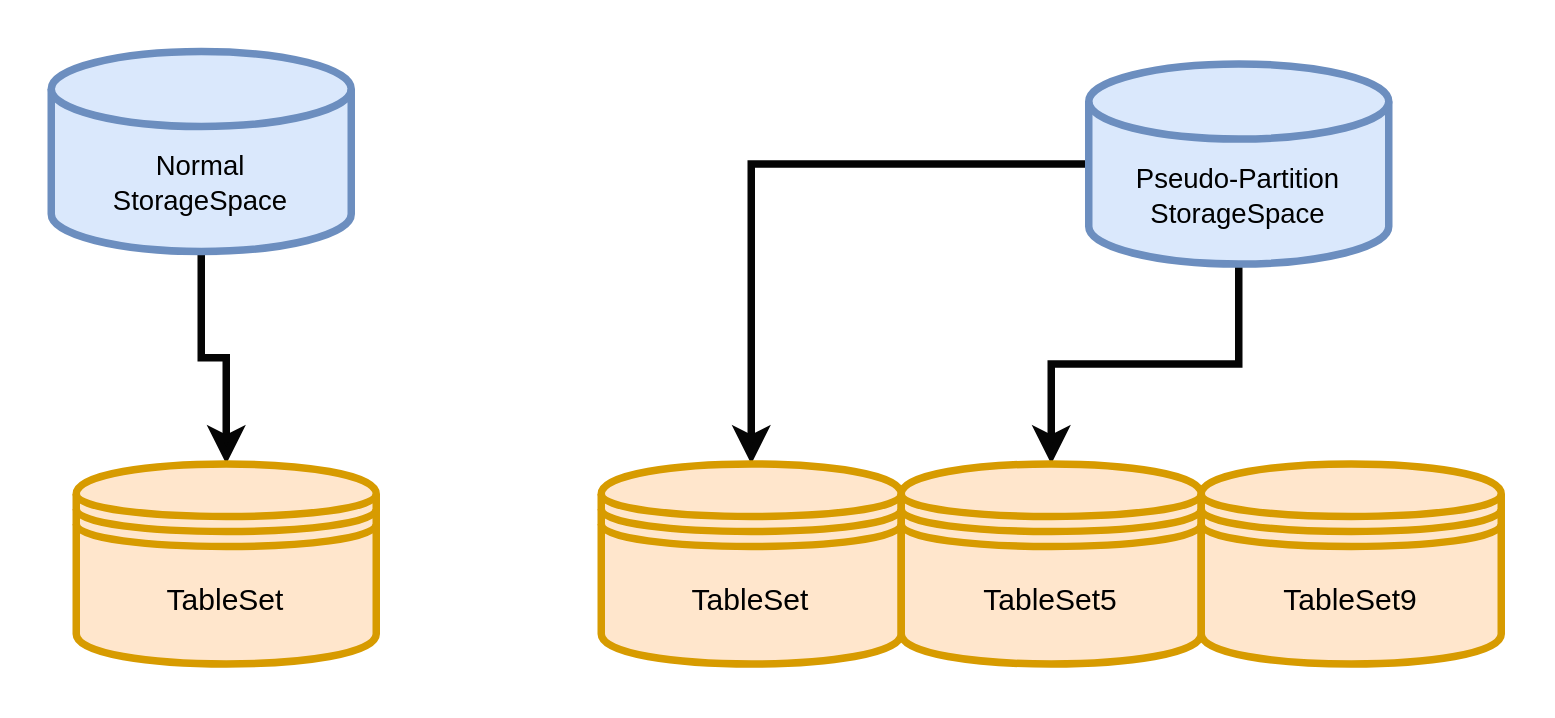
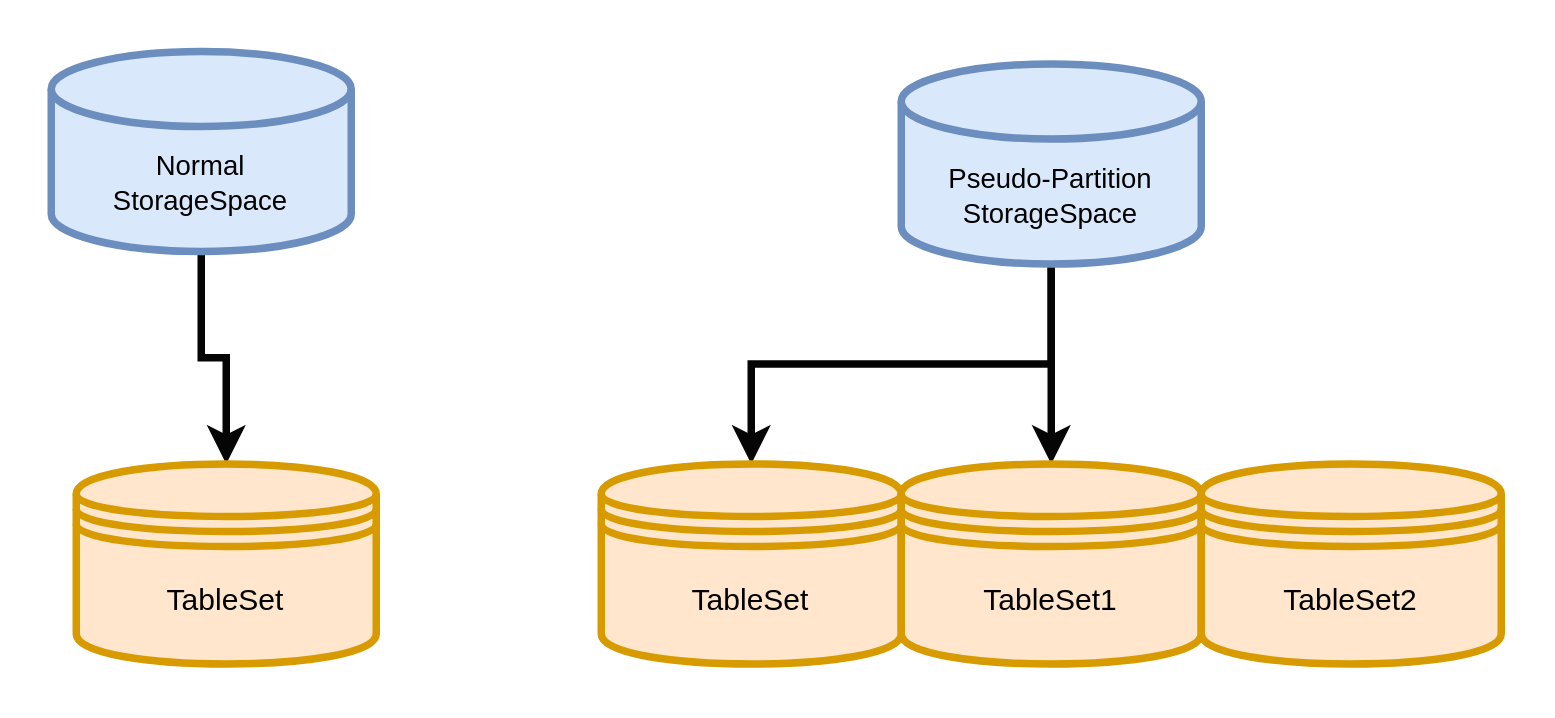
- <mxCell id="7" value="Pseudo-Partition&lt;br&gt;StorageSpace" style="shape=cylinder3;whiteSpace=wrap;html=1;boundedLbl=1;backgroundOutline=1;size=15;fontFamily=Helvetica;fontSize=11;fillColor=#dae8fc;strokeColor=#6c8ebf;strokeWidth=3;" parent="1" vertex="1"><mxGeometry x="435" y="25" width="120" height="80" as="geometry" /></mxCell>
+ <mxCell id="7" value="Pseudo-Partition&lt;br&gt;StorageSpace" style="shape=cylinder3;whiteSpace=wrap;html=1;boundedLbl=1;backgroundOutline=1;size=15;fontFamily=Helvetica;fontSize=11;fillColor=#dae8fc;strokeColor=#6c8ebf;strokeWidth=3;" parent="1" vertex="1"><mxGeometry x="360" y="25" width="120" height="80" as="geometry" /></mxCell>
- <mxCell id="9" value="TableSet5" style="shape=datastore;whiteSpace=wrap;html=1;fillColor=#ffe6cc;strokeColor=#d79b00;strokeWidth=3;fontFamily=Helvetica;" parent="1" vertex="1"><mxGeometry x="360" y="185" width="120" height="80" as="geometry" /></mxCell>
+ <mxCell id="9" value="TableSet1" style="shape=datastore;whiteSpace=wrap;html=1;fillColor=#ffe6cc;strokeColor=#d79b00;strokeWidth=3;fontFamily=Helvetica;" parent="1" vertex="1"><mxGeometry x="360" y="185" width="120" height="80" as="geometry" /></mxCell>
- <mxCell id="10" value="TableSet9" style="shape=datastore;whiteSpace=wrap;html=1;fillColor=#ffe6cc;strokeColor=#d79b00;strokeWidth=3;fontFamily=Helvetica;" parent="1" vertex="1"><mxGeometry x="480" y="185" width="120" height="80" as="geometry" /></mxCell>
+ <mxCell id="10" value="TableSet2" style="shape=datastore;whiteSpace=wrap;html=1;fillColor=#ffe6cc;strokeColor=#d79b00;strokeWidth=3;fontFamily=Helvetica;" parent="1" vertex="1"><mxGeometry x="480" y="185" width="120" height="80" as="geometry" /></mxCell>
